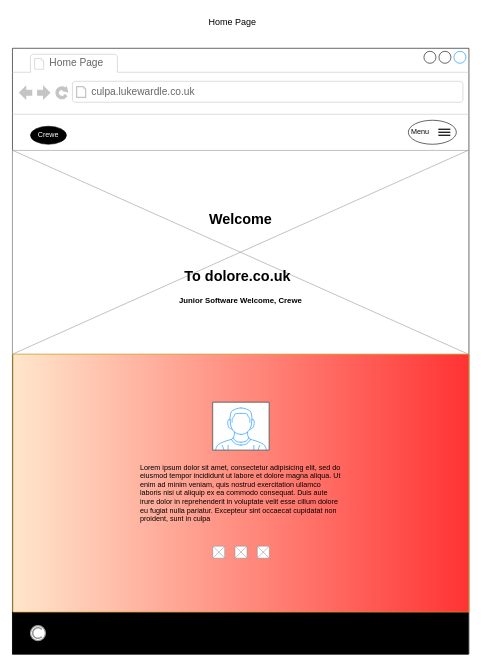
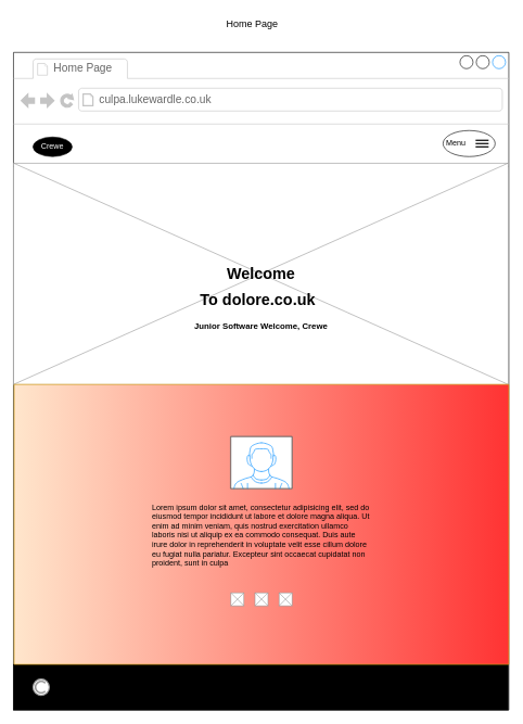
- <mxCell id="15" value="Welcome" style="text;strokeColor=none;fillColor=none;html=1;fontSize=24;fontStyle=1;verticalAlign=middle;align=center;" vertex="1" parent="2"><mxGeometry x="290" y="265" width="180" height="40" as="geometry" /></mxCell>
+ <mxCell id="15" value="Welcome" style="text;strokeColor=none;fillColor=none;html=1;fontSize=24;fontStyle=1;verticalAlign=middle;align=center;" vertex="1" parent="2"><mxGeometry x="290" y="320" width="180" height="40" as="geometry" /></mxCell>
